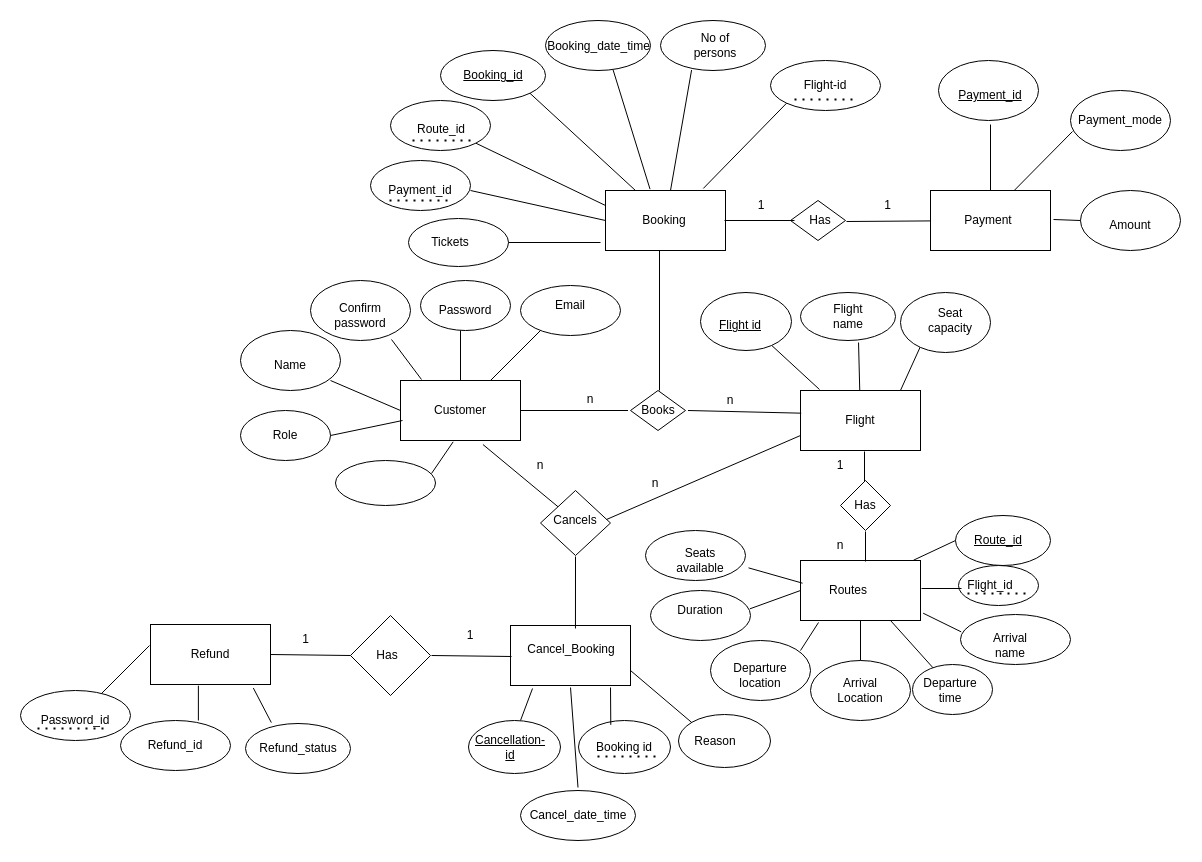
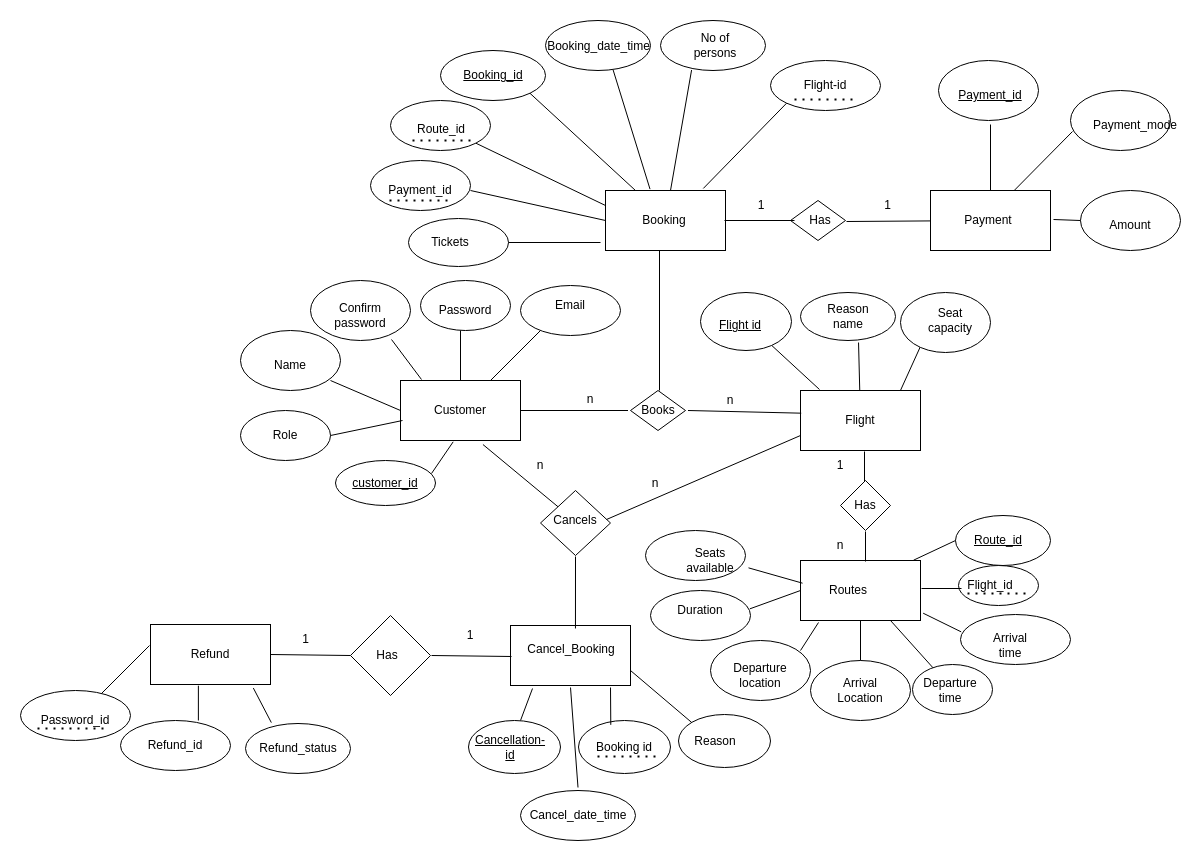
- <mxCell id="114" value="Payment_mode" style="text;html=1;align=center;verticalAlign=middle;whiteSpace=wrap;rounded=0;" vertex="1" parent="1"><mxGeometry x="1090" y="105" width="60" height="30" as="geometry" /></mxCell>
+ <mxCell id="114" value="Payment_mode" style="text;html=1;align=center;verticalAlign=middle;whiteSpace=wrap;rounded=0;" vertex="1" parent="1"><mxGeometry x="1105" y="110" width="60" height="30" as="geometry" /></mxCell>
- <mxCell id="28" value="Flight name" style="text;html=1;align=center;verticalAlign=middle;whiteSpace=wrap;rounded=0;" vertex="1" parent="1"><mxGeometry x="817.5" y="301" width="60" height="30" as="geometry" /></mxCell>
+ <mxCell id="28" value="Reason name" style="text;html=1;align=center;verticalAlign=middle;whiteSpace=wrap;rounded=0;" vertex="1" parent="1"><mxGeometry x="817.5" y="301" width="60" height="30" as="geometry" /></mxCell>
+ <mxCell id="66" value="&lt;u&gt;customer_id&lt;/u&gt;" style="text;html=1;align=center;verticalAlign=middle;whiteSpace=wrap;rounded=0;" vertex="1" parent="1"><mxGeometry x="355" y="467.5" width="60" height="30" as="geometry" /></mxCell>
- <mxCell id="49" value="Seats available" style="text;html=1;align=center;verticalAlign=middle;whiteSpace=wrap;rounded=0;" vertex="1" parent="1"><mxGeometry x="670" y="545" width="60" height="30" as="geometry" /></mxCell>
+ <mxCell id="49" value="Seats available" style="text;html=1;align=center;verticalAlign=middle;whiteSpace=wrap;rounded=0;" vertex="1" parent="1"><mxGeometry x="680" y="545" width="60" height="30" as="geometry" /></mxCell>
- <mxCell id="52" value="Arrival name" style="text;html=1;align=center;verticalAlign=middle;whiteSpace=wrap;rounded=0;" vertex="1" parent="1"><mxGeometry x="980" y="630" width="60" height="30" as="geometry" /></mxCell>
+ <mxCell id="52" value="Arrival time" style="text;html=1;align=center;verticalAlign=middle;whiteSpace=wrap;rounded=0;" vertex="1" parent="1"><mxGeometry x="980" y="630" width="60" height="30" as="geometry" /></mxCell>
